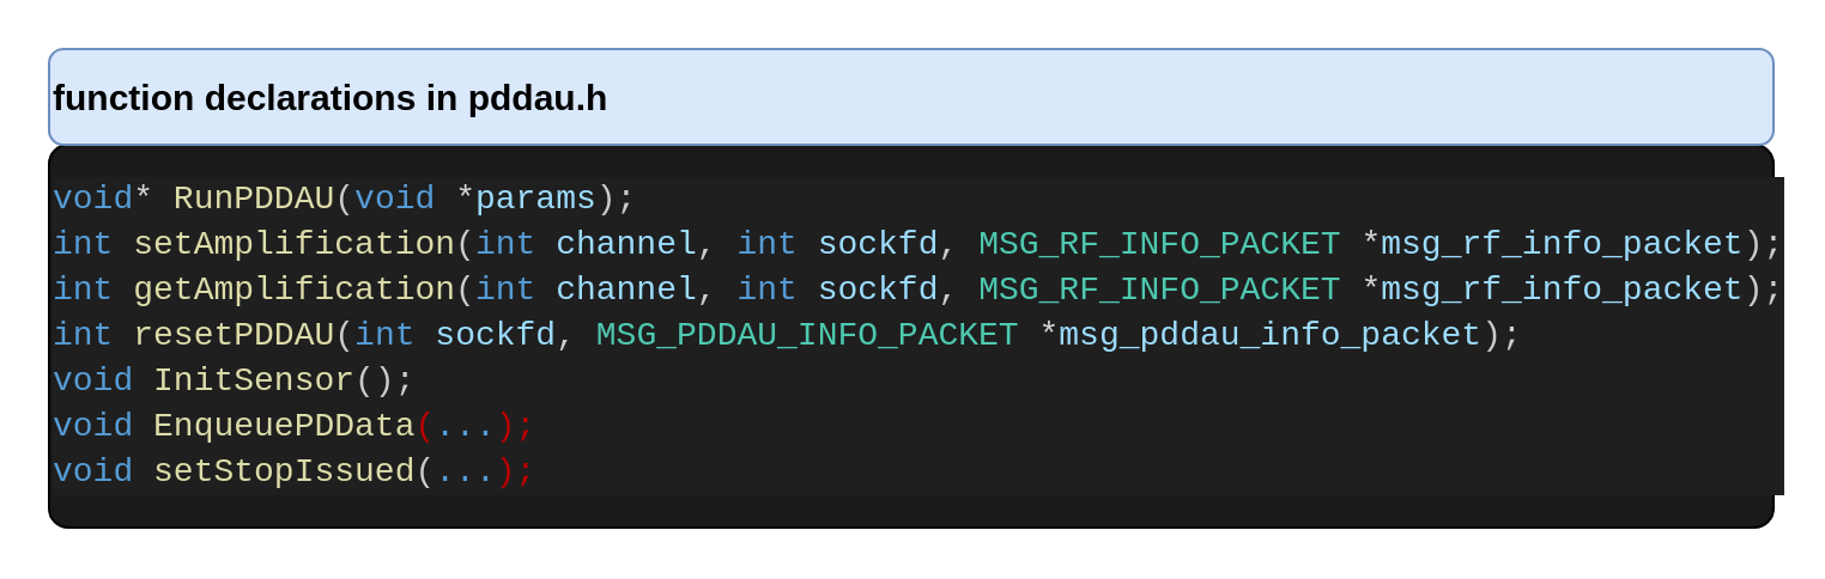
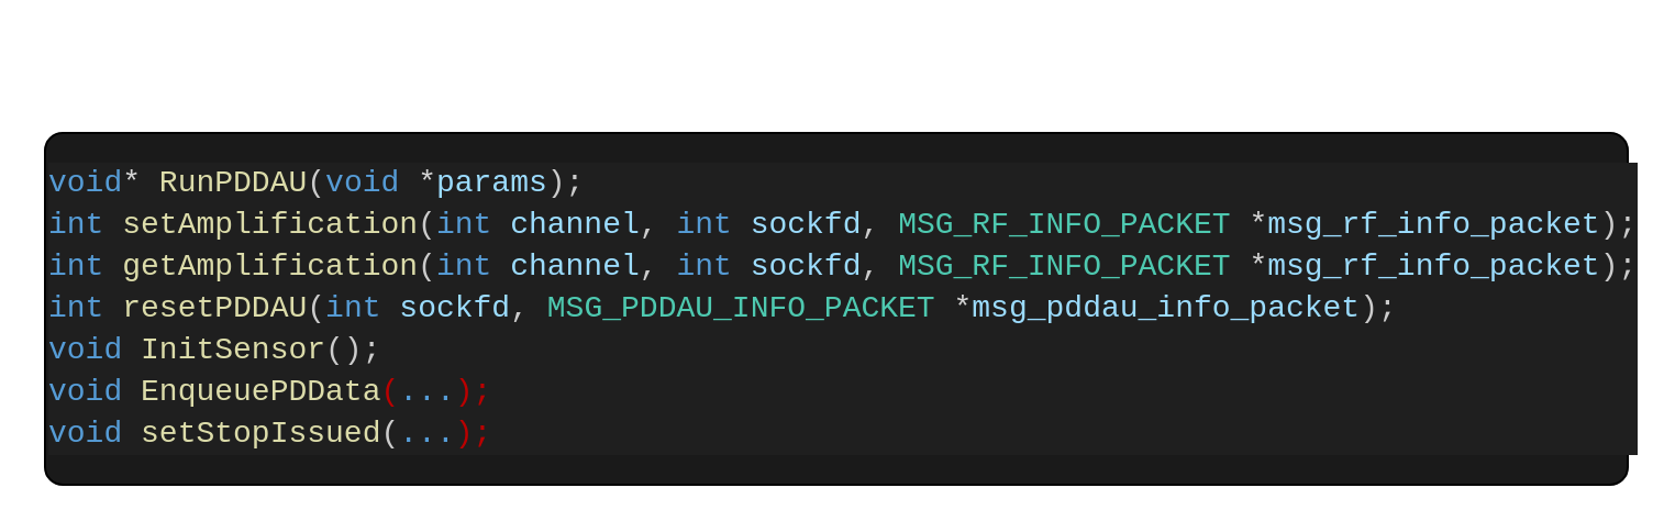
- <mxCell id="3" value="&lt;h5&gt;&lt;font style=&quot;font-size: 15px;&quot;&gt;function declarations in pddau.h&amp;nbsp;&lt;/font&gt;&lt;/h5&gt;" style="rounded=1;whiteSpace=wrap;html=1;align=left;fillColor=#dae8fc;strokeColor=#6c8ebf;" vertex="1" parent="1"><mxGeometry x="20" y="20" width="720" height="40" as="geometry" /></mxCell>
